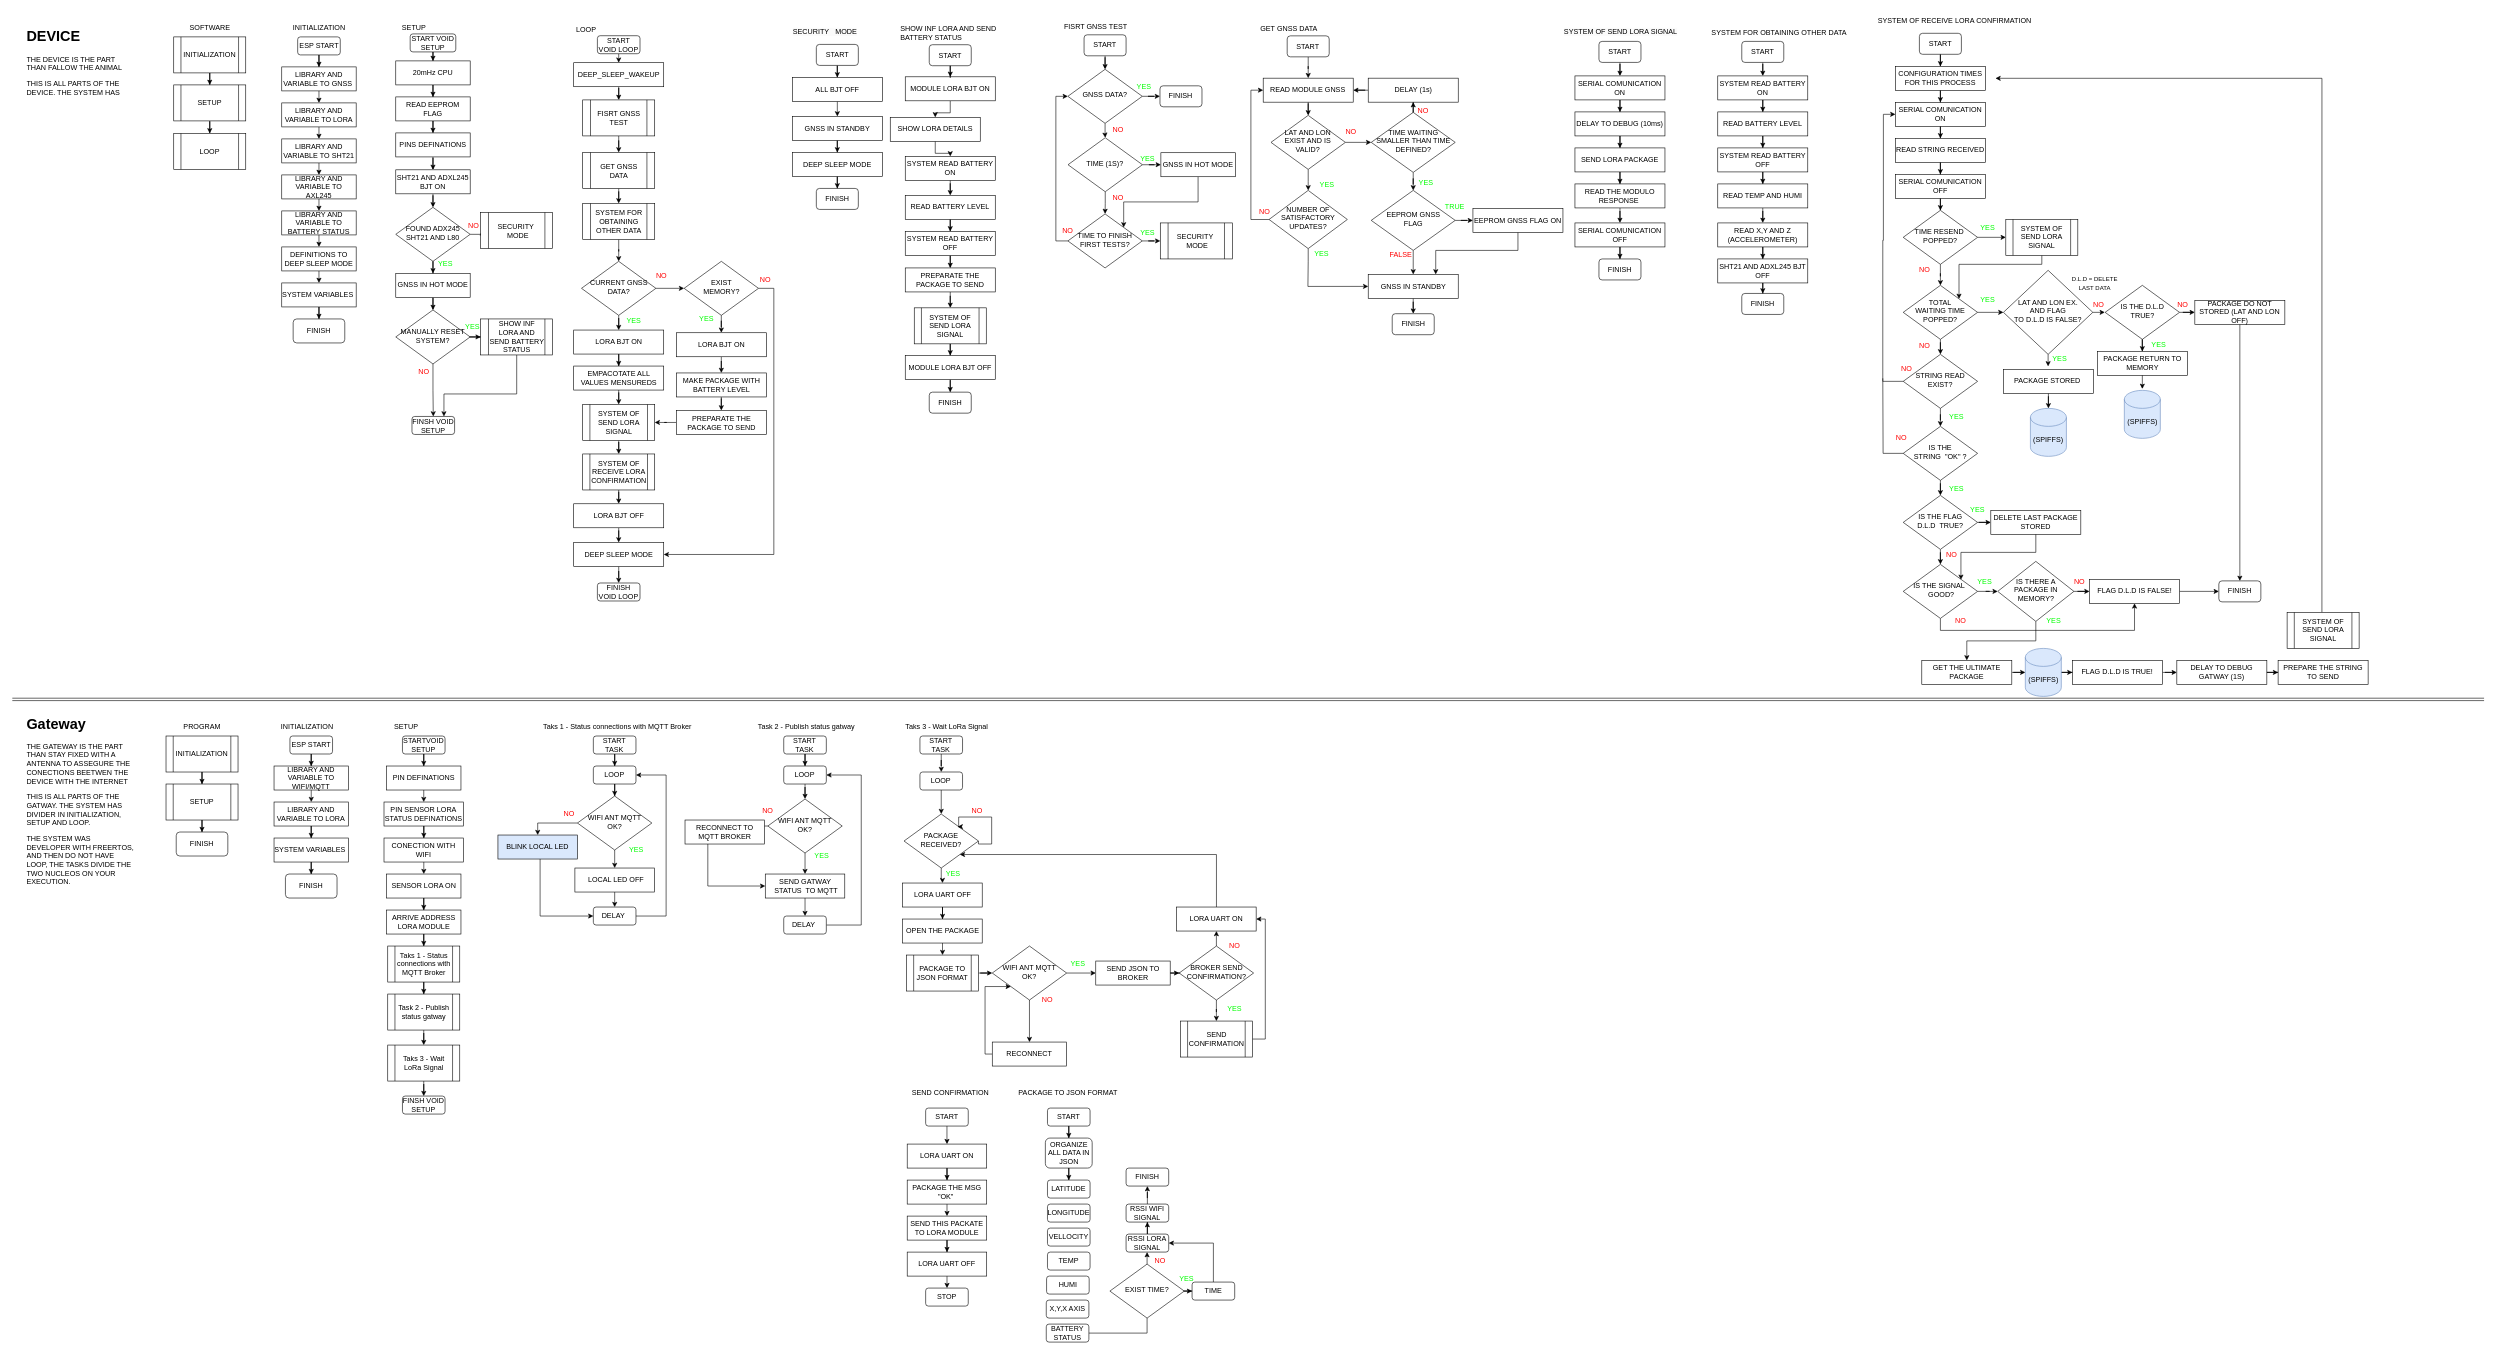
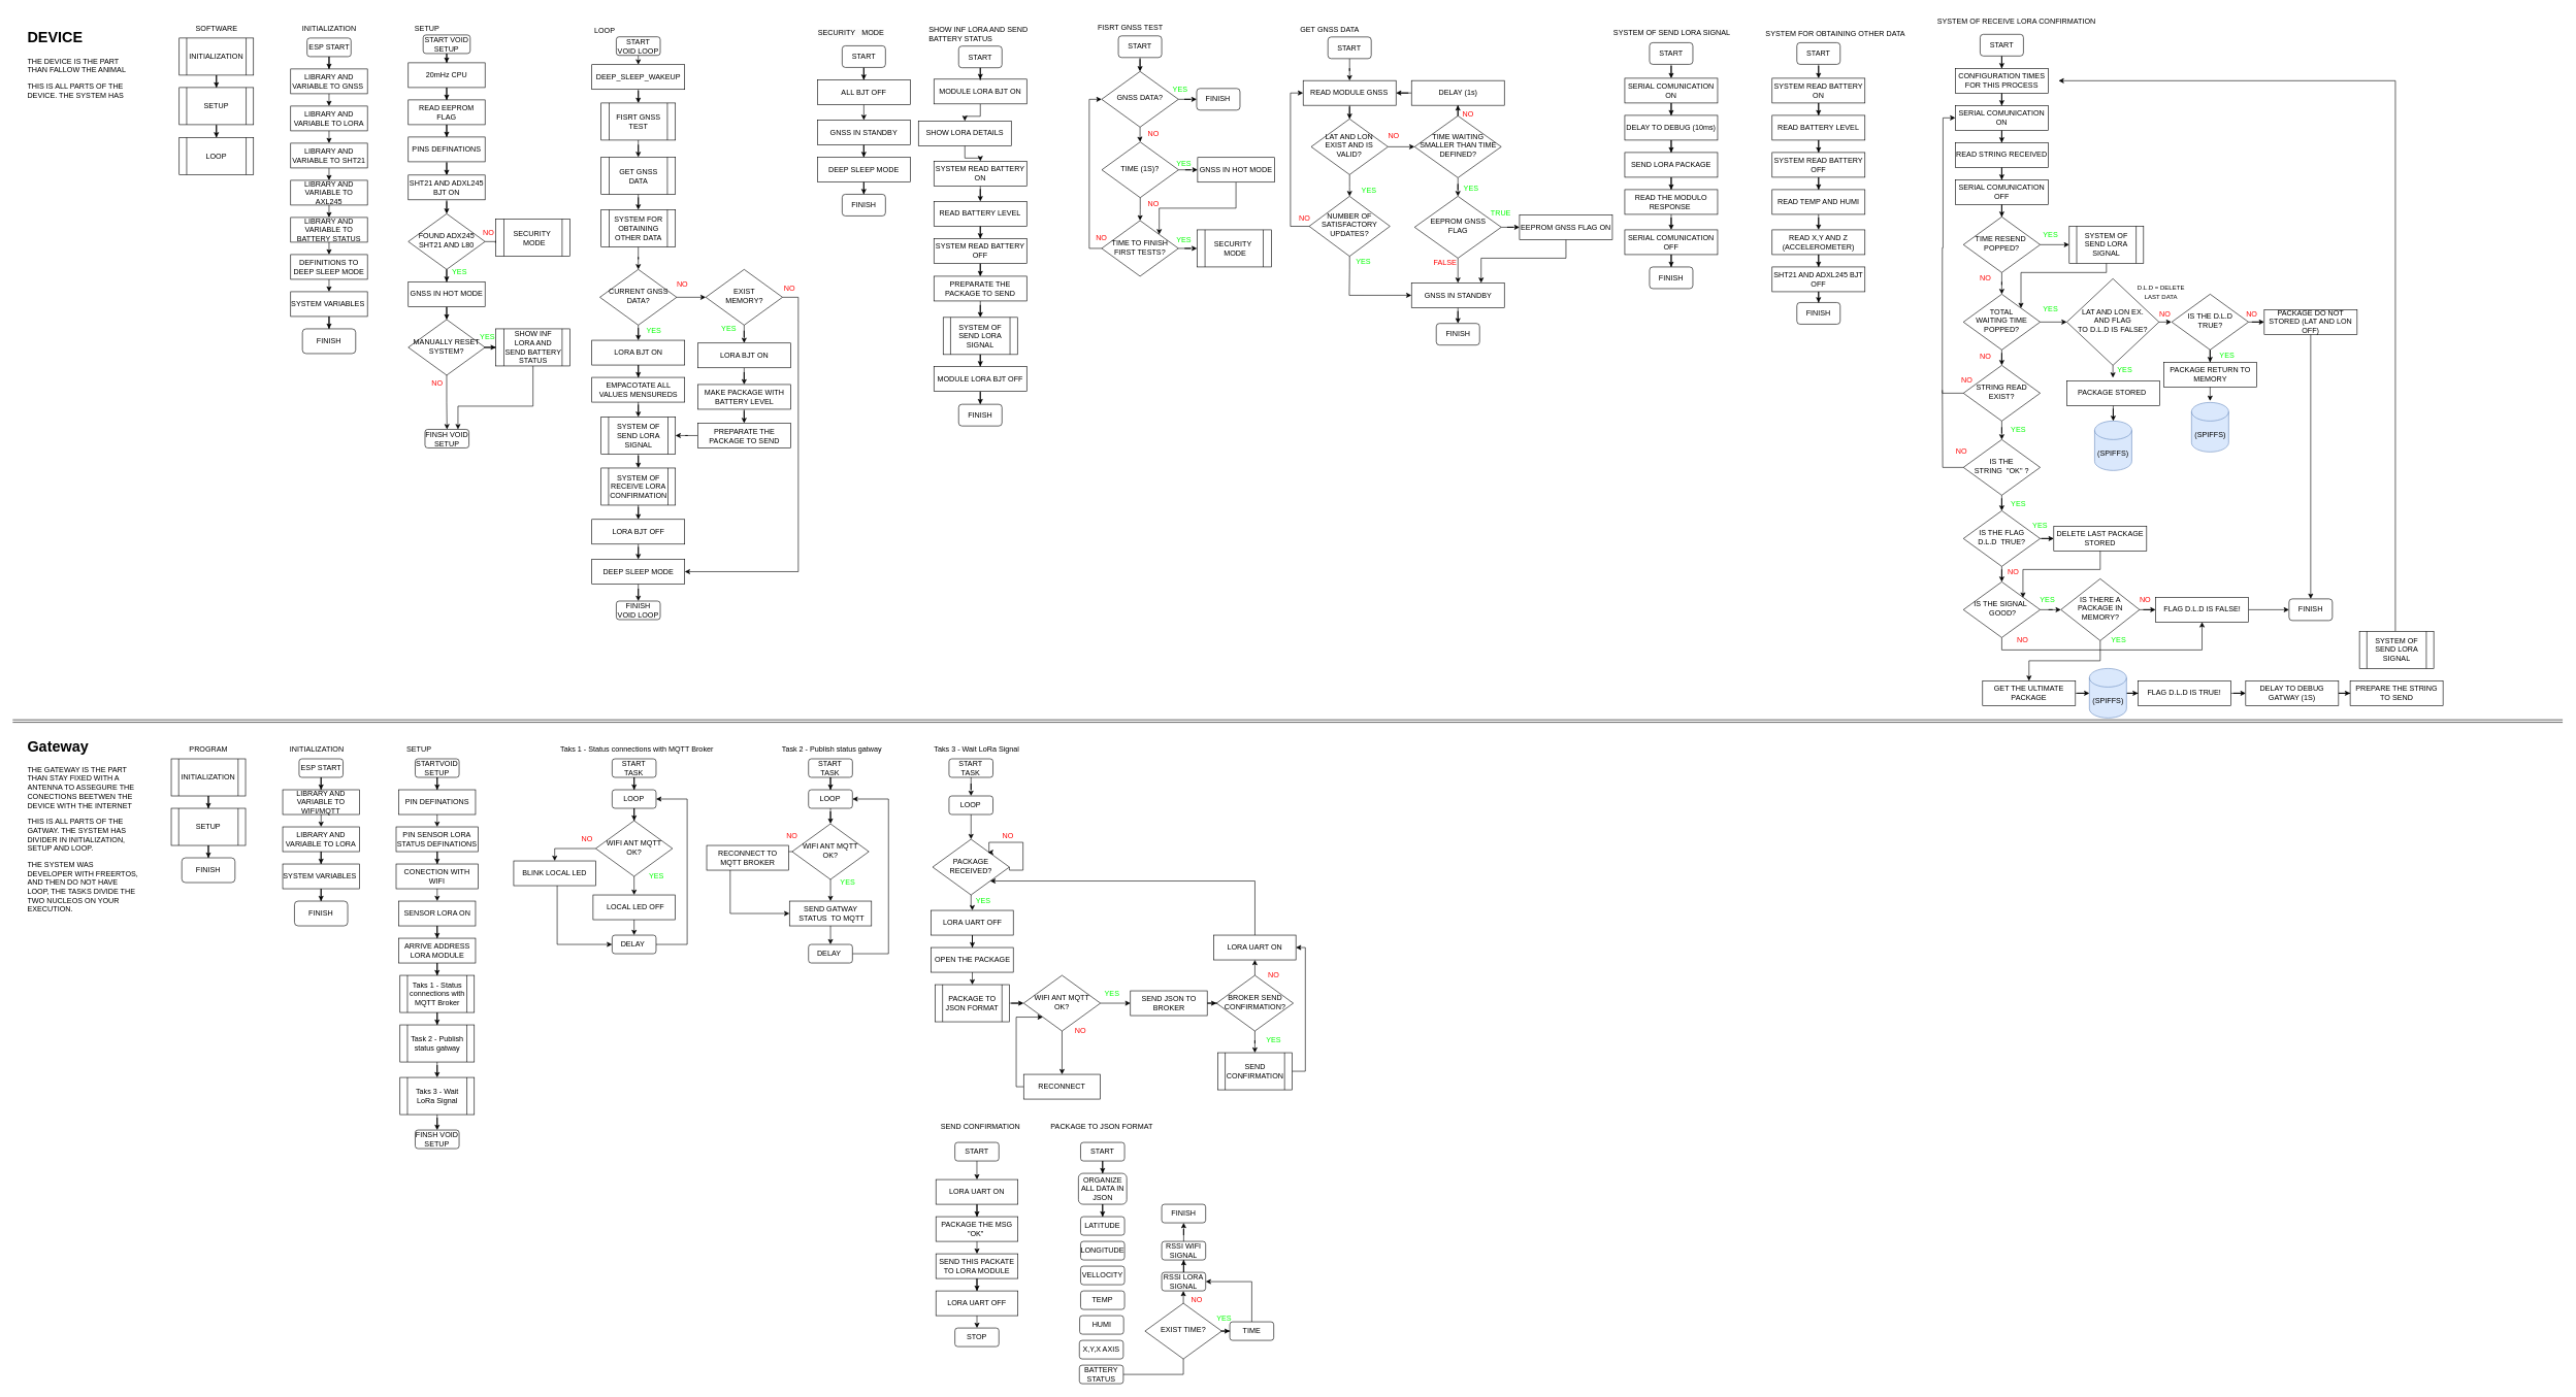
- <mxCell id="323" value="BLINK LOCAL LED" style="rounded=0;whiteSpace=wrap;html=1;fillColor=#dae8fc;" parent="1" vertex="1"><mxGeometry x="829.25" y="1391" width="132.5" height="40" as="geometry" /></mxCell>
+ <mxCell id="323" value="BLINK LOCAL LED" style="rounded=0;whiteSpace=wrap;html=1;" parent="1" vertex="1"><mxGeometry x="829.25" y="1391" width="132.5" height="40" as="geometry" /></mxCell>
